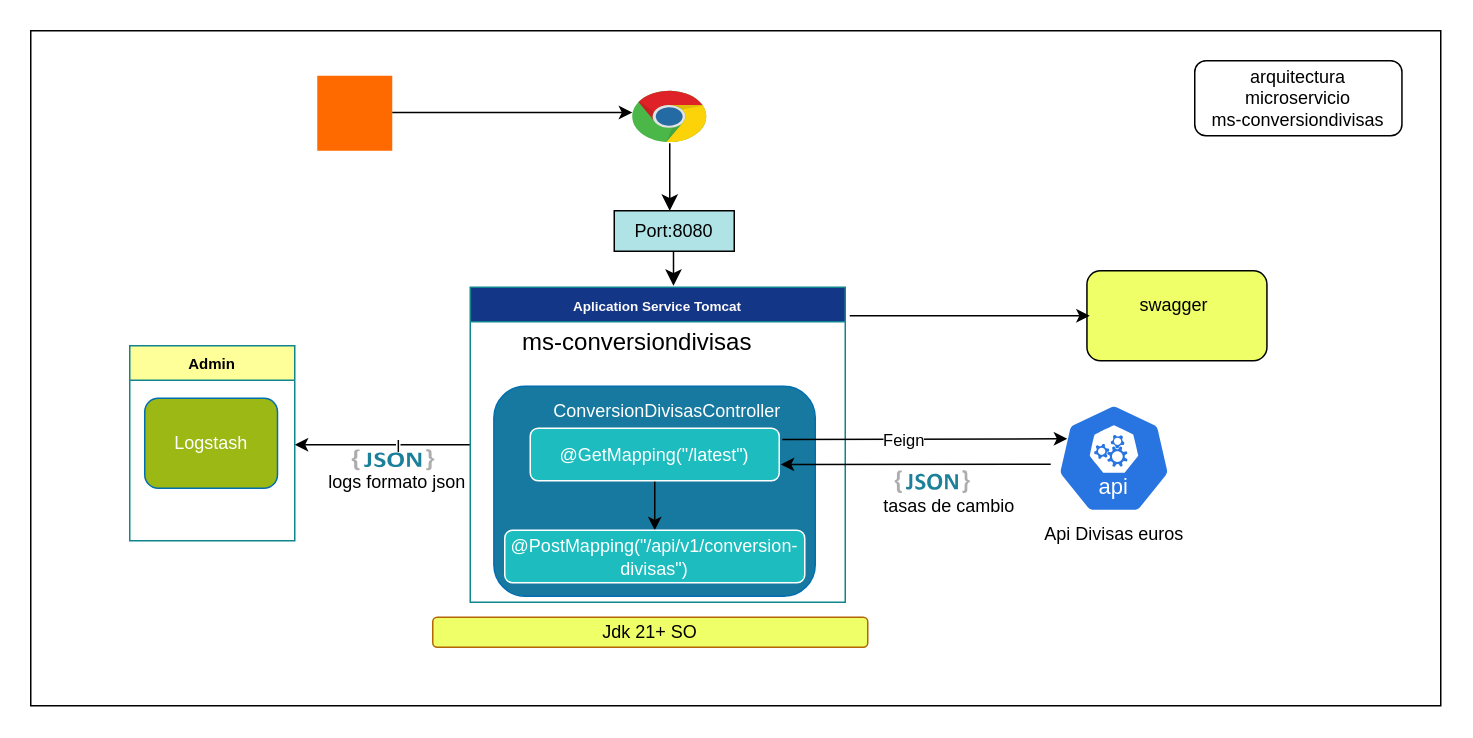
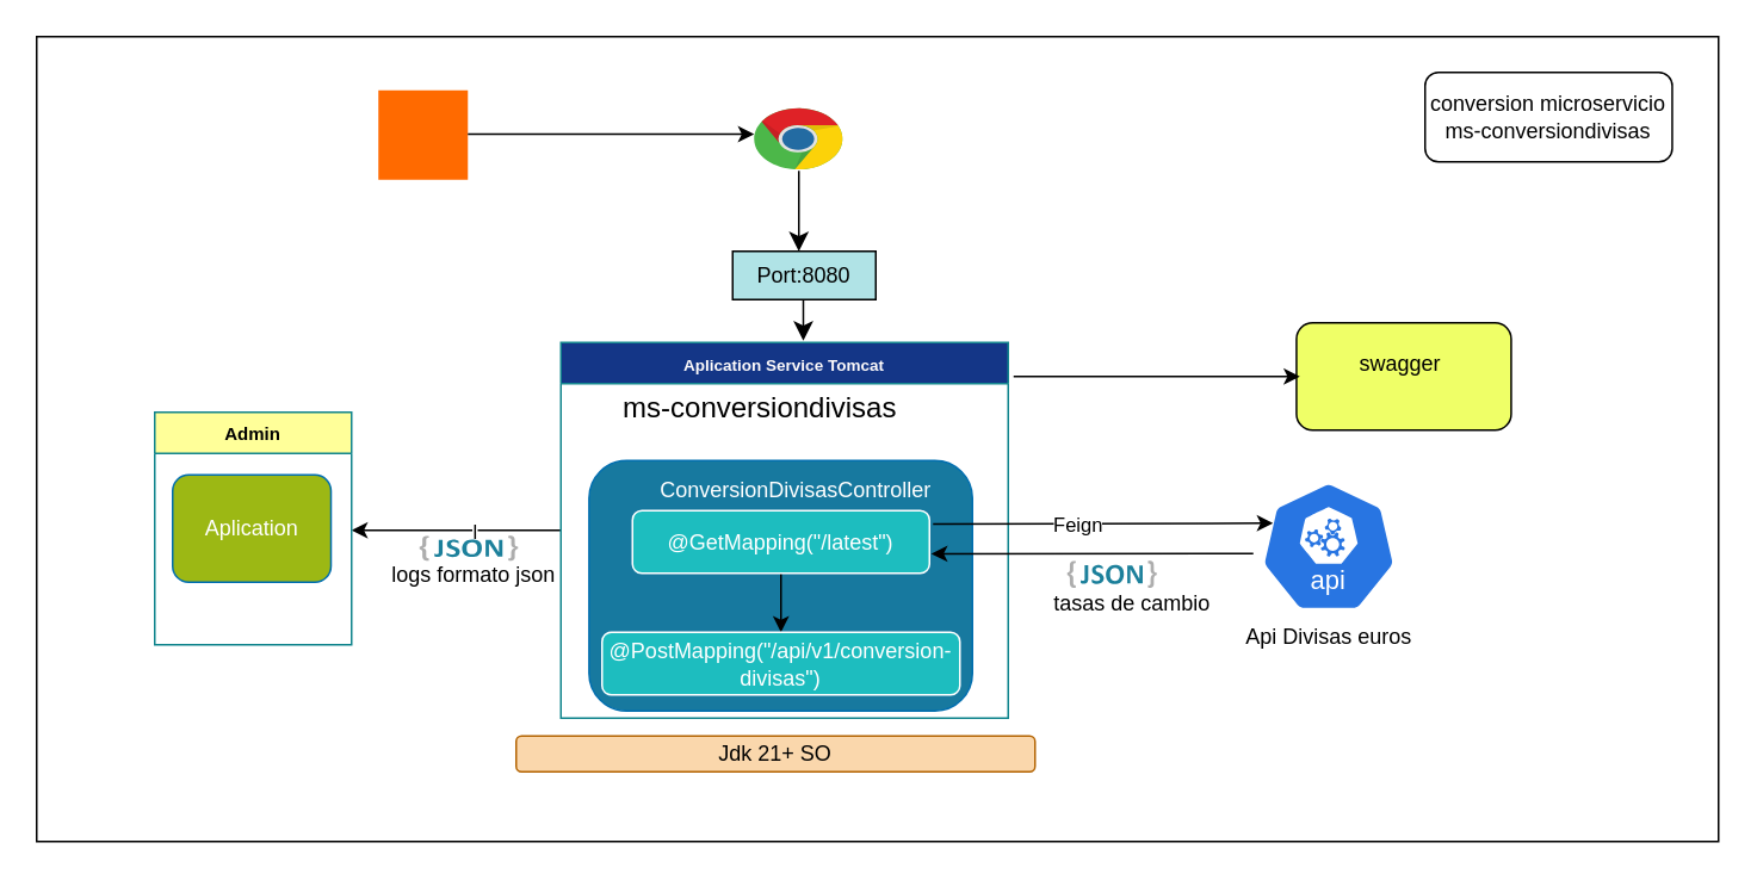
- <mxCell id="30" value="arquitectura microservicio&lt;div&gt;ms-conversiondivisas&lt;/div&gt;" style="text;html=1;align=center;verticalAlign=middle;whiteSpace=wrap;rounded=1;strokeColor=default;" vertex="1" parent="1"><mxGeometry x="796" y="40" width="138.13" height="50" as="geometry" /></mxCell>
+ <mxCell id="30" value="conversion microservicio&lt;div&gt;ms-conversiondivisas&lt;/div&gt;" style="text;html=1;align=center;verticalAlign=middle;whiteSpace=wrap;rounded=1;strokeColor=default;" vertex="1" parent="1"><mxGeometry x="796" y="40" width="138.13" height="50" as="geometry" /></mxCell>
- <mxCell id="17" value="Logstash" style="rounded=1;whiteSpace=wrap;html=1;fillColor=#9CB814;fontColor=#ffffff;strokeColor=#006EAF;" vertex="1" parent="16"><mxGeometry x="10" y="35" width="88.5" height="60" as="geometry" /></mxCell>
+ <mxCell id="17" value="Aplication" style="rounded=1;whiteSpace=wrap;html=1;fillColor=#9CB814;fontColor=#ffffff;strokeColor=#006EAF;" vertex="1" parent="16"><mxGeometry x="10" y="35" width="88.5" height="60" as="geometry" /></mxCell>
- <mxCell id="14" value="Jdk 21+ SO" style="rounded=1;whiteSpace=wrap;html=1;fillColor=#efff67;strokeColor=#b46504;" vertex="1" parent="1"><mxGeometry x="288" y="411" width="290" height="20" as="geometry" /></mxCell>
+ <mxCell id="14" value="Jdk 21+ SO" style="rounded=1;whiteSpace=wrap;html=1;fillColor=#fad7ac;strokeColor=#b46504;" vertex="1" parent="1"><mxGeometry x="288" y="411" width="290" height="20" as="geometry" /></mxCell>
